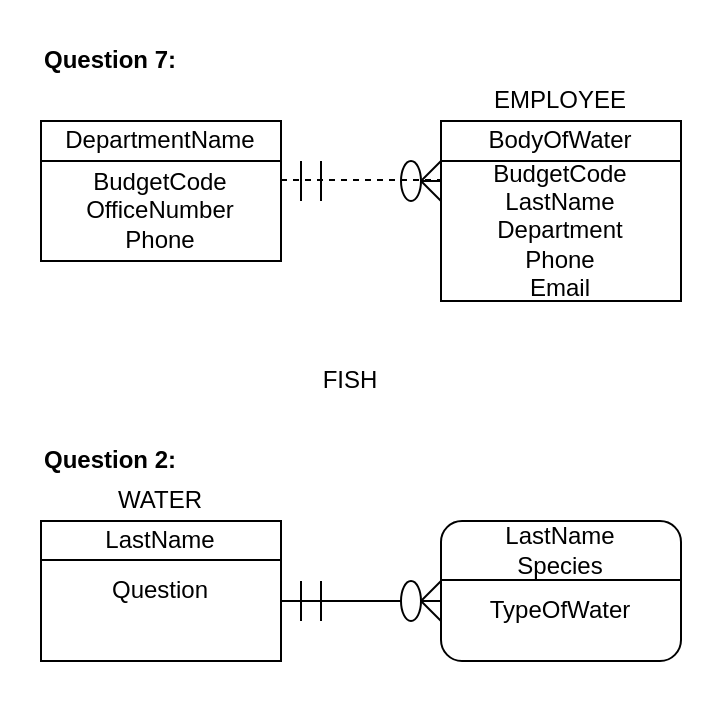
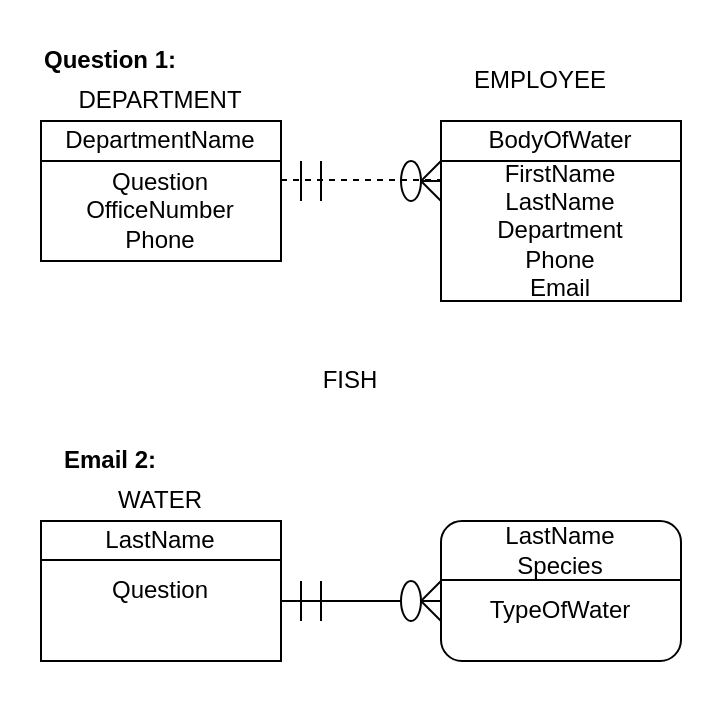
- <mxCell id="19" value="&lt;b&gt;Question 7:&lt;/b&gt;" style="text;html=1;strokeColor=none;fillColor=none;align=center;verticalAlign=middle;whiteSpace=wrap;rounded=0;" vertex="1" parent="1"><mxGeometry x="20" y="20" width="70" height="20" as="geometry" /></mxCell>
+ <mxCell id="19" value="&lt;b&gt;Question 1:&lt;/b&gt;" style="text;html=1;strokeColor=none;fillColor=none;align=center;verticalAlign=middle;whiteSpace=wrap;rounded=0;" vertex="1" parent="1"><mxGeometry x="20" y="20" width="70" height="20" as="geometry" /></mxCell>
+ <mxCell id="4" value="DEPARTMENT" style="text;html=1;strokeColor=none;fillColor=none;align=center;verticalAlign=middle;whiteSpace=wrap;rounded=0;" vertex="1" parent="1"><mxGeometry x="20" y="40" width="120" height="20" as="geometry" /></mxCell>
- <mxCell id="5" value="EMPLOYEE" style="text;html=1;strokeColor=none;fillColor=none;align=center;verticalAlign=middle;whiteSpace=wrap;rounded=0;" vertex="1" parent="1"><mxGeometry x="220" y="40" width="120" height="20" as="geometry" /></mxCell>
+ <mxCell id="5" value="EMPLOYEE" style="text;html=1;strokeColor=none;fillColor=none;align=center;verticalAlign=middle;whiteSpace=wrap;rounded=0;" vertex="1" parent="1"><mxGeometry x="210" y="30" width="120" height="20" as="geometry" /></mxCell>
- <mxCell id="16" value="BudgetCode&lt;br&gt;OfficeNumber&lt;br&gt;Phone" style="text;html=1;strokeColor=none;fillColor=none;align=center;verticalAlign=middle;whiteSpace=wrap;rounded=0;" vertex="1" parent="1"><mxGeometry x="20" y="80" width="120" height="50" as="geometry" /></mxCell>
+ <mxCell id="16" value="Question&lt;br&gt;OfficeNumber&lt;br&gt;Phone" style="text;html=1;strokeColor=none;fillColor=none;align=center;verticalAlign=middle;whiteSpace=wrap;rounded=0;" vertex="1" parent="1"><mxGeometry x="20" y="80" width="120" height="50" as="geometry" /></mxCell>
- <mxCell id="17" value="BudgetCode&lt;br&gt;LastName&lt;br&gt;Department&lt;br&gt;Phone&lt;br&gt;Email" style="text;html=1;strokeColor=none;fillColor=none;align=center;verticalAlign=middle;whiteSpace=wrap;rounded=0;" vertex="1" parent="1"><mxGeometry x="220" y="80" width="120" height="70" as="geometry" /></mxCell>
+ <mxCell id="17" value="FirstName&lt;br&gt;LastName&lt;br&gt;Department&lt;br&gt;Phone&lt;br&gt;Email" style="text;html=1;strokeColor=none;fillColor=none;align=center;verticalAlign=middle;whiteSpace=wrap;rounded=0;" vertex="1" parent="1"><mxGeometry x="220" y="80" width="120" height="70" as="geometry" /></mxCell>
- <mxCell id="29" value="&lt;b&gt;Question 2:&lt;/b&gt;" style="text;html=1;strokeColor=none;fillColor=none;align=center;verticalAlign=middle;whiteSpace=wrap;rounded=0;" vertex="1" parent="1"><mxGeometry x="20" y="220" width="70" height="20" as="geometry" /></mxCell>
+ <mxCell id="29" value="&lt;b&gt;Email 2:&lt;/b&gt;" style="text;html=1;strokeColor=none;fillColor=none;align=center;verticalAlign=middle;whiteSpace=wrap;rounded=0;" vertex="1" parent="1"><mxGeometry x="20" y="220" width="70" height="20" as="geometry" /></mxCell>
